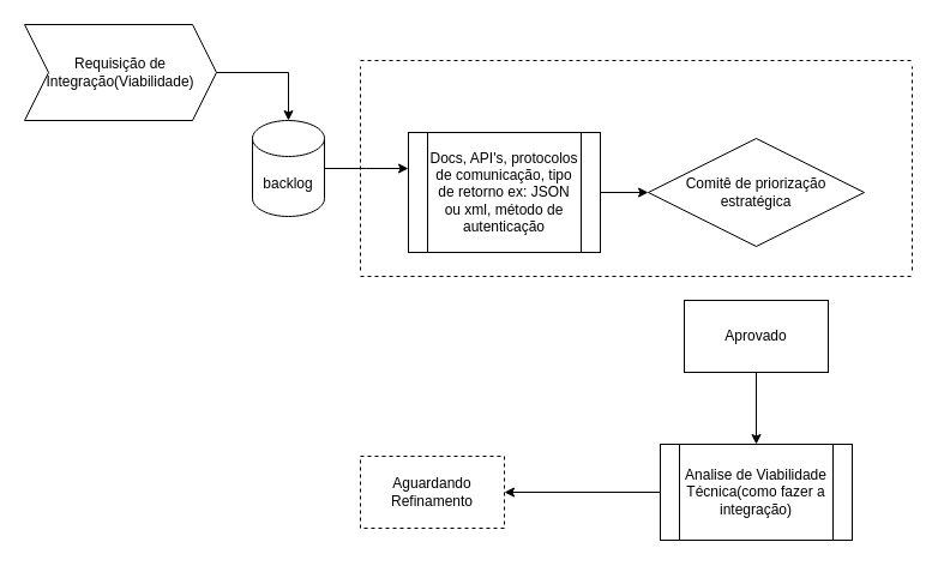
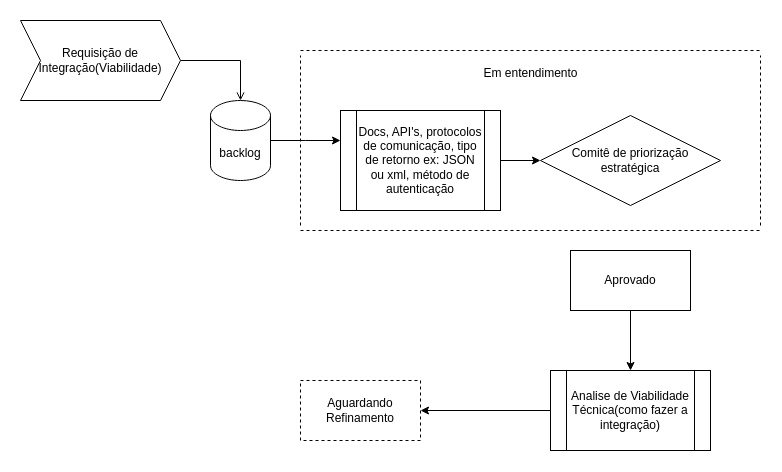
+ <mxCell id="18" value="Em entendimento" style="text;html=1;align=center;verticalAlign=middle;resizable=0;points=[];autosize=1;strokeColor=none;fillColor=none;" vertex="1" parent="1"><mxGeometry x="470" y="58" width="120" height="30" as="geometry" /></mxCell>
- <mxCell id="2" style="edgeStyle=orthogonalEdgeStyle;rounded=0;orthogonalLoop=1;jettySize=auto;html=1;entryX=0.5;entryY=0;entryDx=0;entryDy=0;entryPerimeter=0;" edge="1" parent="1" source="3" target="5"><mxGeometry relative="1" as="geometry" /></mxCell>
+ <mxCell id="2" style="edgeStyle=orthogonalEdgeStyle;rounded=0;orthogonalLoop=1;jettySize=auto;html=1;entryX=0.5;entryY=0;entryDx=0;entryDy=0;entryPerimeter=0;endArrow=open;" edge="1" parent="1" source="3" target="5"><mxGeometry relative="1" as="geometry" /></mxCell>
